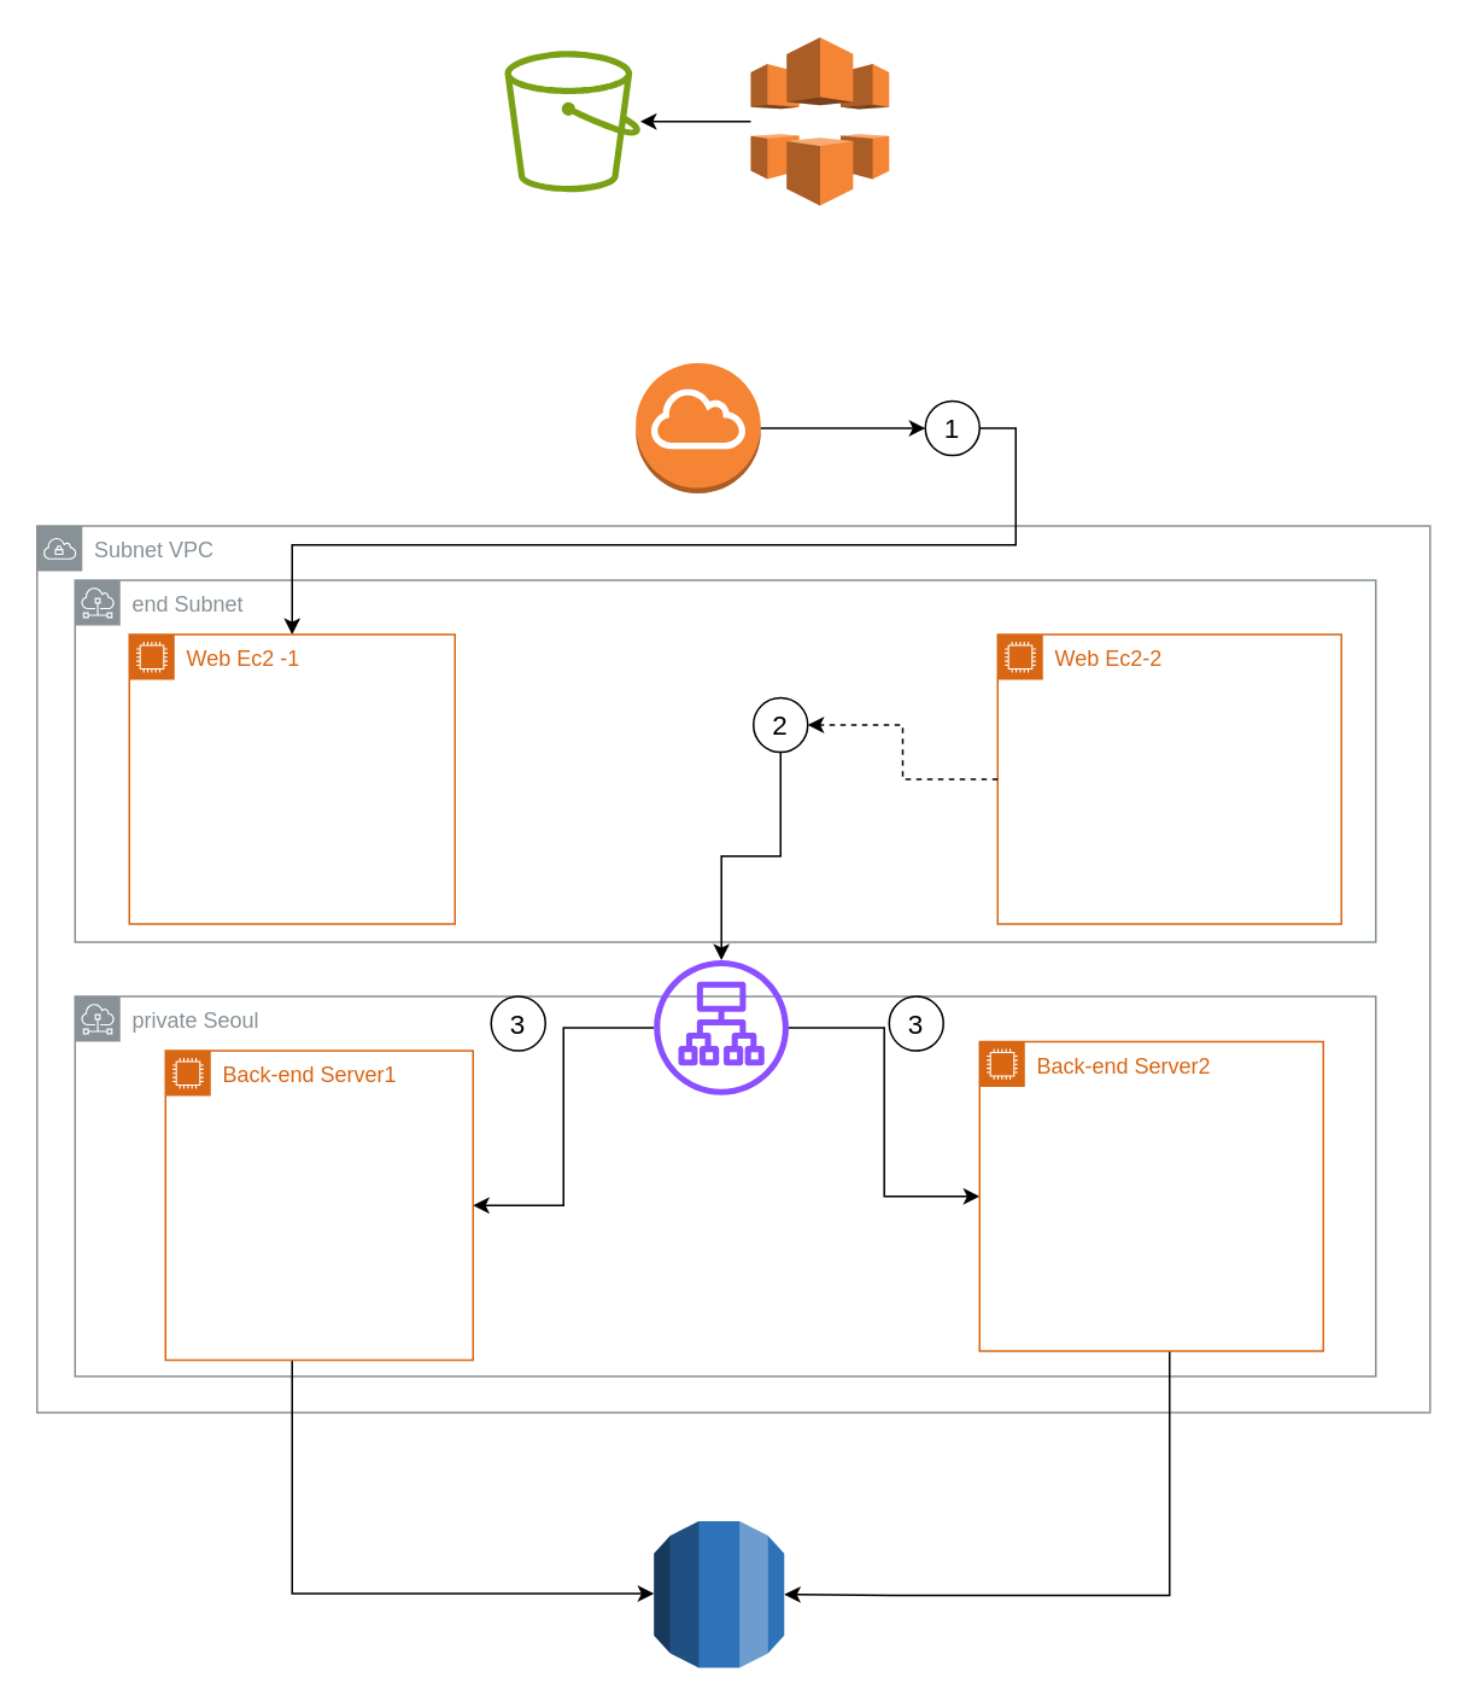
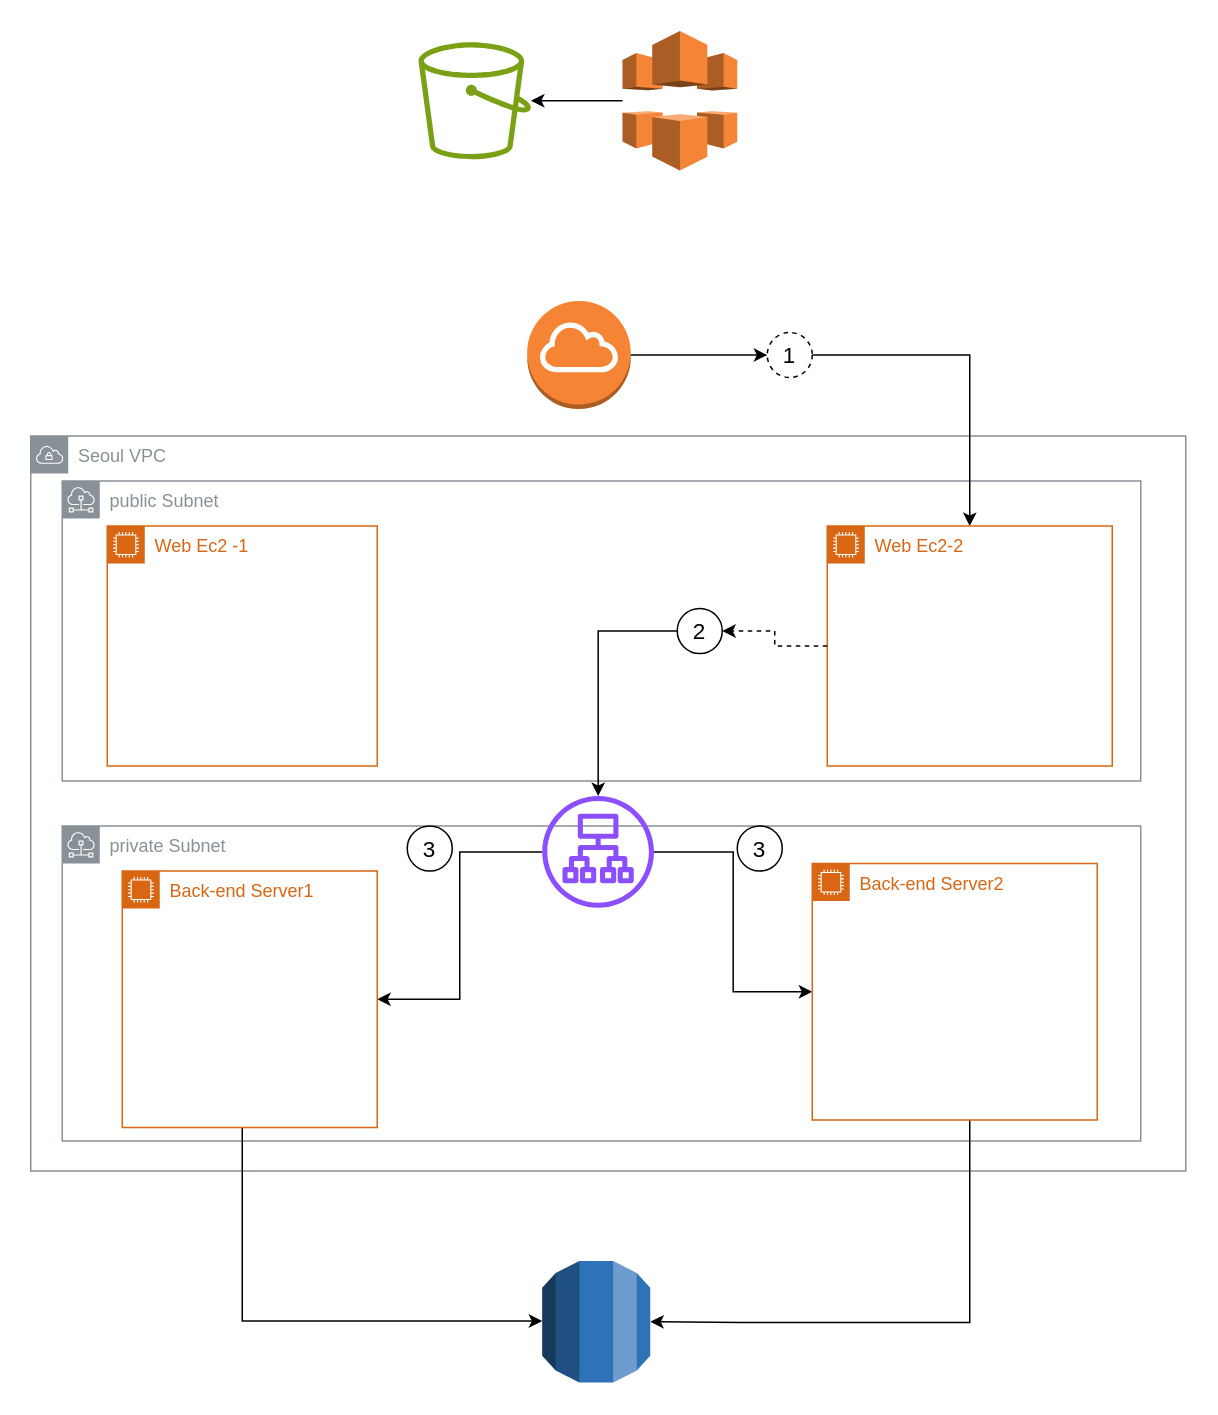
- <mxCell id="17" value="&lt;font style=&quot;font-size: 15px;&quot;&gt;1&lt;/font&gt;" style="ellipse;whiteSpace=wrap;html=1;" parent="1" vertex="1"><mxGeometry x="511" y="221" width="30" height="30" as="geometry" /></mxCell>
+ <mxCell id="17" value="&lt;font style=&quot;font-size: 15px;&quot;&gt;1&lt;/font&gt;" style="ellipse;whiteSpace=wrap;html=1;dashed=1;" parent="1" vertex="1"><mxGeometry x="511" y="221" width="30" height="30" as="geometry" /></mxCell>
- <mxCell id="5" style="edgeStyle=orthogonalEdgeStyle;rounded=0;orthogonalLoop=1;jettySize=auto;html=1;exitX=1;exitY=0.5;exitDx=0;exitDy=0;exitPerimeter=0;" parent="1" source="17" target="26" edge="1"><mxGeometry relative="1" as="geometry" /></mxCell>
+ <mxCell id="5" style="edgeStyle=orthogonalEdgeStyle;rounded=0;orthogonalLoop=1;jettySize=auto;html=1;exitX=1;exitY=0.5;exitDx=0;exitDy=0;exitPerimeter=0;" parent="1" source="17" target="8" edge="1"><mxGeometry relative="1" as="geometry" /></mxCell>
- <mxCell id="3" value="Subnet VPC" style="sketch=0;outlineConnect=0;gradientColor=none;html=1;whiteSpace=wrap;fontSize=12;fontStyle=0;shape=mxgraph.aws4.group;grIcon=mxgraph.aws4.group_vpc;strokeColor=#879196;fillColor=none;verticalAlign=top;align=left;spacingLeft=30;fontColor=#879196;dashed=0;" parent="1" vertex="1"><mxGeometry x="20" y="290" width="770" height="490" as="geometry" /></mxCell>
+ <mxCell id="3" value="Seoul VPC" style="sketch=0;outlineConnect=0;gradientColor=none;html=1;whiteSpace=wrap;fontSize=12;fontStyle=0;shape=mxgraph.aws4.group;grIcon=mxgraph.aws4.group_vpc;strokeColor=#879196;fillColor=none;verticalAlign=top;align=left;spacingLeft=30;fontColor=#879196;dashed=0;" parent="1" vertex="1"><mxGeometry x="20" y="290" width="770" height="490" as="geometry" /></mxCell>
- <mxCell id="2" value="end Subnet" style="sketch=0;outlineConnect=0;gradientColor=none;html=1;whiteSpace=wrap;fontSize=12;fontStyle=0;shape=mxgraph.aws4.group;grIcon=mxgraph.aws4.group_subnet;strokeColor=#879196;fillColor=none;verticalAlign=top;align=left;spacingLeft=30;fontColor=#879196;dashed=0;" parent="1" vertex="1"><mxGeometry x="41" y="320" width="719" height="200" as="geometry" /></mxCell>
+ <mxCell id="2" value="public Subnet" style="sketch=0;outlineConnect=0;gradientColor=none;html=1;whiteSpace=wrap;fontSize=12;fontStyle=0;shape=mxgraph.aws4.group;grIcon=mxgraph.aws4.group_subnet;strokeColor=#879196;fillColor=none;verticalAlign=top;align=left;spacingLeft=30;fontColor=#879196;dashed=0;" parent="1" vertex="1"><mxGeometry x="41" y="320" width="719" height="200" as="geometry" /></mxCell>
- <mxCell id="19" value="&lt;font style=&quot;font-size: 15px;&quot;&gt;2&lt;/font&gt;" style="ellipse;whiteSpace=wrap;html=1;" parent="1" vertex="1"><mxGeometry x="416" y="385" width="30" height="30" as="geometry" /></mxCell>
+ <mxCell id="19" value="&lt;font style=&quot;font-size: 15px;&quot;&gt;2&lt;/font&gt;" style="ellipse;whiteSpace=wrap;html=1;" parent="1" vertex="1"><mxGeometry x="451" y="405" width="30" height="30" as="geometry" /></mxCell>
- <mxCell id="4" value="private Seoul" style="sketch=0;outlineConnect=0;gradientColor=none;html=1;whiteSpace=wrap;fontSize=12;fontStyle=0;shape=mxgraph.aws4.group;grIcon=mxgraph.aws4.group_subnet;strokeColor=#879196;fillColor=none;verticalAlign=top;align=left;spacingLeft=30;fontColor=#879196;dashed=0;" parent="1" vertex="1"><mxGeometry x="41" y="550" width="719" height="210" as="geometry" /></mxCell>
+ <mxCell id="4" value="private Subnet" style="sketch=0;outlineConnect=0;gradientColor=none;html=1;whiteSpace=wrap;fontSize=12;fontStyle=0;shape=mxgraph.aws4.group;grIcon=mxgraph.aws4.group_subnet;strokeColor=#879196;fillColor=none;verticalAlign=top;align=left;spacingLeft=30;fontColor=#879196;dashed=0;" parent="1" vertex="1"><mxGeometry x="41" y="550" width="719" height="210" as="geometry" /></mxCell>
- <mxCell id="13" value="Back-end Server1" style="points=[[0,0],[0.25,0],[0.5,0],[0.75,0],[1,0],[1,0.25],[1,0.5],[1,0.75],[1,1],[0.75,1],[0.5,1],[0.25,1],[0,1],[0,0.75],[0,0.5],[0,0.25]];outlineConnect=0;gradientColor=none;html=1;whiteSpace=wrap;fontSize=12;fontStyle=0;container=1;pointerEvents=0;collapsible=0;recursiveResize=0;shape=mxgraph.aws4.group;grIcon=mxgraph.aws4.group_ec2_instance_contents;strokeColor=#D86613;fillColor=none;verticalAlign=top;align=left;spacingLeft=30;fontColor=#D86613;dashed=0;" parent="1" vertex="1"><mxGeometry x="91" y="580" width="170" height="171" as="geometry" /></mxCell>
+ <mxCell id="13" value="Back-end Server1" style="points=[[0,0],[0.25,0],[0.5,0],[0.75,0],[1,0],[1,0.25],[1,0.5],[1,0.75],[1,1],[0.75,1],[0.5,1],[0.25,1],[0,1],[0,0.75],[0,0.5],[0,0.25]];outlineConnect=0;gradientColor=none;html=1;whiteSpace=wrap;fontSize=12;fontStyle=0;container=1;pointerEvents=0;collapsible=0;recursiveResize=0;shape=mxgraph.aws4.group;grIcon=mxgraph.aws4.group_ec2_instance_contents;strokeColor=#D86613;fillColor=none;verticalAlign=top;align=left;spacingLeft=30;fontColor=#D86613;dashed=0;" parent="1" vertex="1"><mxGeometry x="81" y="580" width="170" height="171" as="geometry" /></mxCell>
